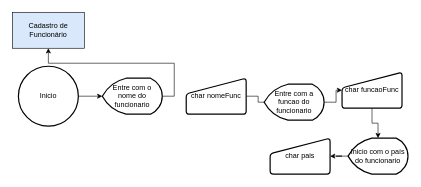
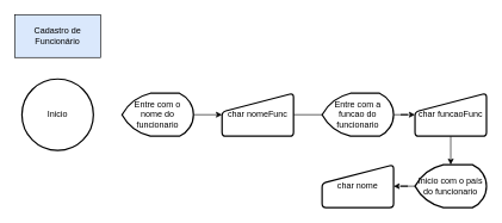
- <mxCell id="5" style="edgeStyle=orthogonalEdgeStyle;rounded=0;orthogonalLoop=1;jettySize=auto;html=1;exitX=1;exitY=0.5;exitDx=0;exitDy=0;exitPerimeter=0;" edge="1" parent="1" source="6" target="2"><mxGeometry relative="1" as="geometry"><mxPoint x="320" y="160" as="targetPoint" /></mxGeometry></mxCell>
+ <mxCell id="5" style="edgeStyle=orthogonalEdgeStyle;rounded=0;orthogonalLoop=1;jettySize=auto;html=1;exitX=1;exitY=0.5;exitDx=0;exitDy=0;exitPerimeter=0;" edge="1" parent="1" source="6" target="8"><mxGeometry relative="1" as="geometry"><mxPoint x="320" y="160" as="targetPoint" /></mxGeometry></mxCell>
- <mxCell id="12" value="char funcaoFunc" style="html=1;strokeWidth=2;shape=manualInput;whiteSpace=wrap;rounded=1;size=26;arcSize=11;" vertex="1" parent="1"><mxGeometry x="570" y="120" width="100" height="60" as="geometry" /></mxCell>
+ <mxCell id="12" value="char funcaoFunc" style="html=1;strokeWidth=2;shape=manualInput;whiteSpace=wrap;rounded=1;size=26;arcSize=11;" vertex="1" parent="1"><mxGeometry x="580" y="130" width="100" height="60" as="geometry" /></mxCell>
- <mxCell id="3" style="edgeStyle=orthogonalEdgeStyle;rounded=0;orthogonalLoop=1;jettySize=auto;html=1;exitX=1;exitY=0.5;exitDx=0;exitDy=0;exitPerimeter=0;" edge="1" parent="1" source="4" target="6"><mxGeometry relative="1" as="geometry"><mxPoint x="170" y="160" as="targetPoint" /></mxGeometry></mxCell>
- <mxCell id="10" value="Entre com a funcao do funcionario" style="strokeWidth=2;html=1;shape=mxgraph.flowchart.display;whiteSpace=wrap;" vertex="1" parent="1"><mxGeometry x="440" y="140" width="100" height="60" as="geometry" /></mxCell>
+ <mxCell id="10" value="Entre com a funcao do funcionario" style="strokeWidth=2;html=1;shape=mxgraph.flowchart.display;whiteSpace=wrap;" vertex="1" parent="1"><mxGeometry x="450" y="130" width="100" height="60" as="geometry" /></mxCell>
- <mxCell id="15" value="char pais" style="html=1;strokeWidth=2;shape=manualInput;whiteSpace=wrap;rounded=1;size=26;arcSize=11;" vertex="1" parent="1"><mxGeometry x="450" y="230" width="100" height="60" as="geometry" /></mxCell>
+ <mxCell id="15" value="char nome" style="html=1;strokeWidth=2;shape=manualInput;whiteSpace=wrap;rounded=1;size=26;arcSize=11;" vertex="1" parent="1"><mxGeometry x="450" y="230" width="100" height="60" as="geometry" /></mxCell>
